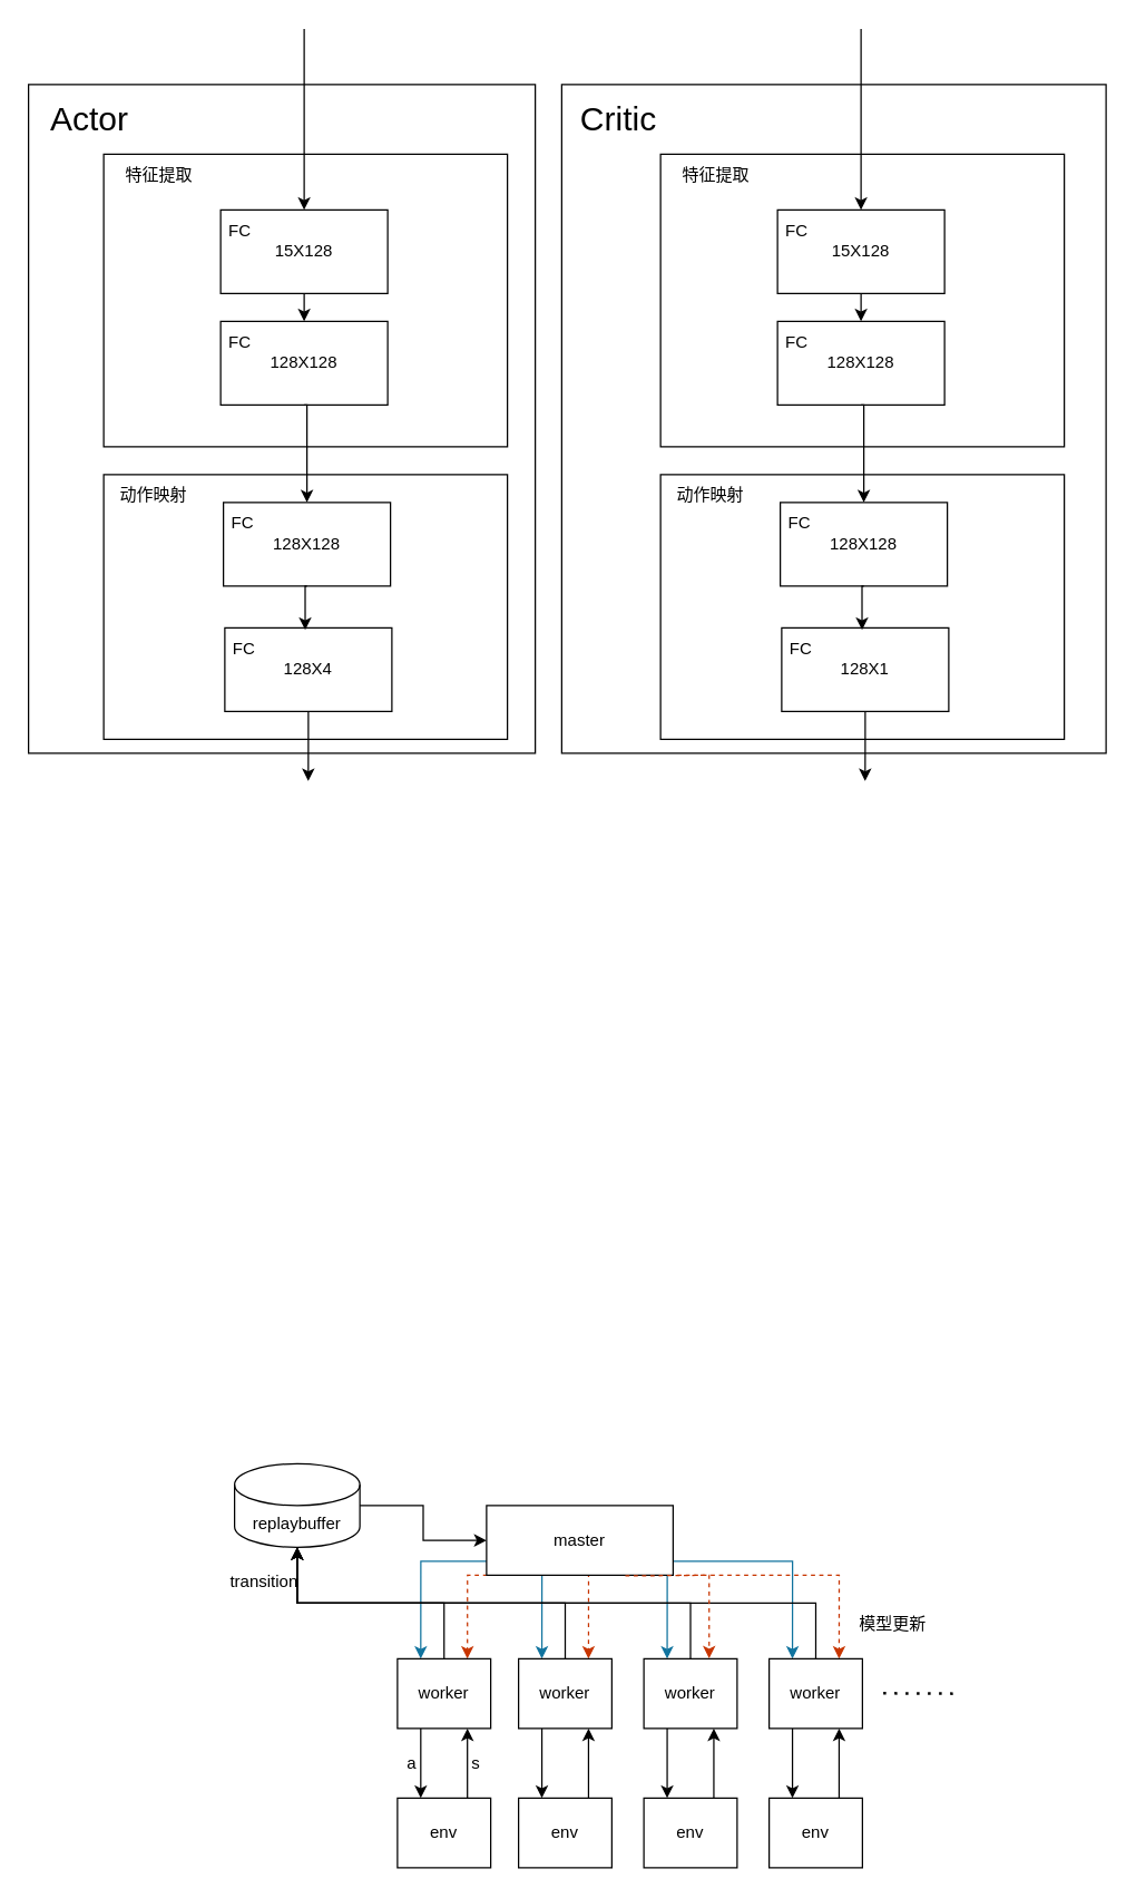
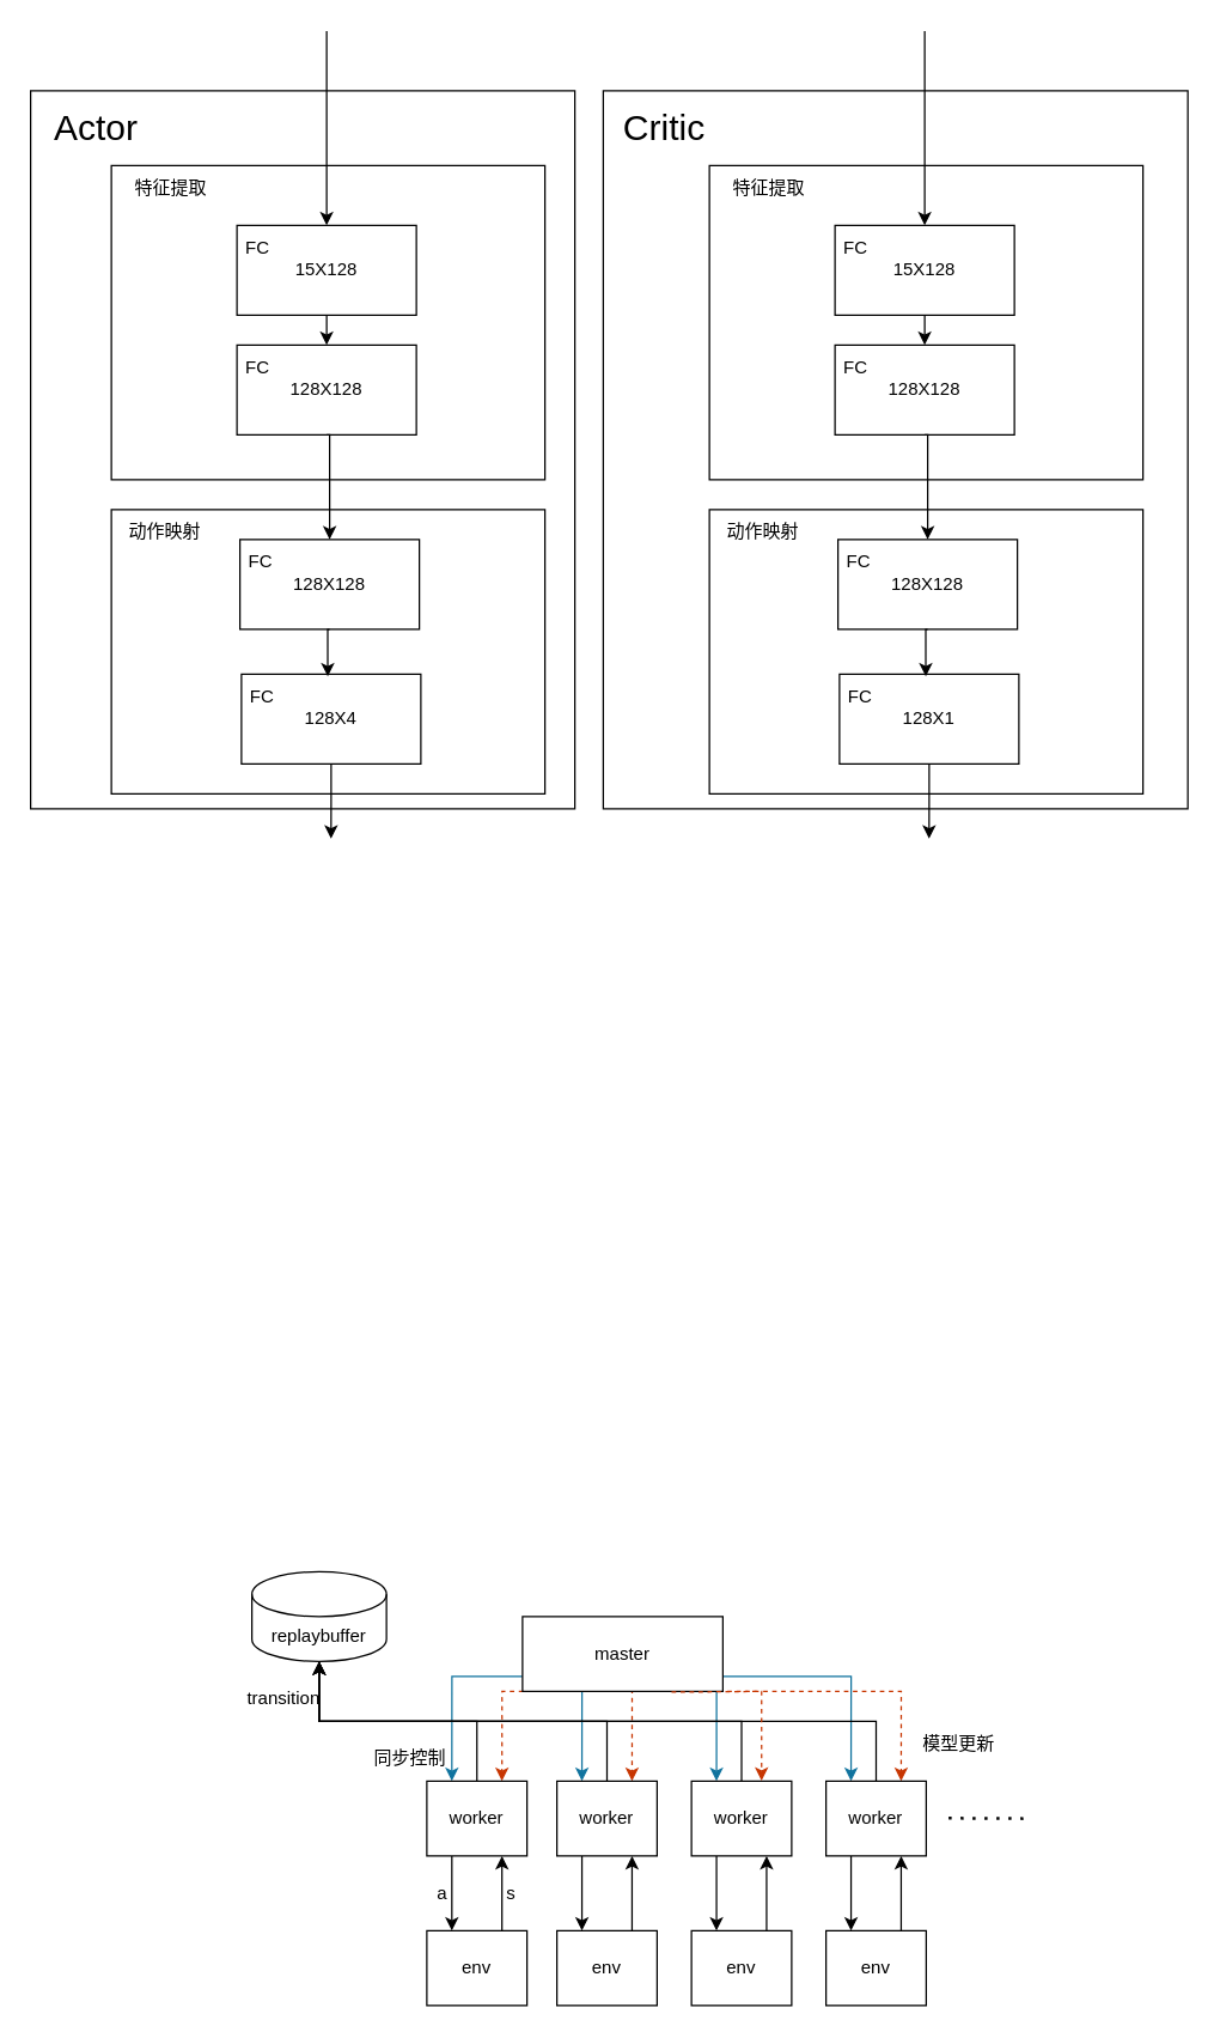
- <mxCell id="81" style="edgeStyle=orthogonalEdgeStyle;rounded=0;orthogonalLoop=1;jettySize=auto;html=1;exitX=1;exitY=0.5;exitDx=0;exitDy=0;exitPerimeter=0;entryX=0;entryY=0.5;entryDx=0;entryDy=0;" edge="1" parent="1" source="64" target="55"><mxGeometry relative="1" as="geometry" /></mxCell>
+ <mxCell id="84" value="同步控制" style="text;html=1;align=center;verticalAlign=middle;whiteSpace=wrap;rounded=0;" vertex="1" parent="1"><mxGeometry x="244" y="1160" width="60" height="30" as="geometry" /></mxCell>
